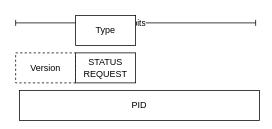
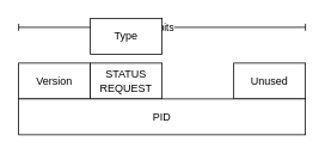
- <mxCell id="2" value="&lt;div&gt;Version&lt;/div&gt;" style="rounded=0;whiteSpace=wrap;html=1;dashed=1;" parent="1" vertex="1"><mxGeometry x="20" y="70" width="80" height="40" as="geometry" /></mxCell>
+ <mxCell id="2" value="&lt;div&gt;Version&lt;/div&gt;" style="rounded=0;whiteSpace=wrap;html=1;" parent="1" vertex="1"><mxGeometry x="20" y="70" width="80" height="40" as="geometry" /></mxCell>
+ <mxCell id="7" value="Unused" style="rounded=0;whiteSpace=wrap;html=1;" parent="1" vertex="1"><mxGeometry x="260" y="70" width="80" height="40" as="geometry" /></mxCell>
- <mxCell id="8" value="PID" style="rounded=0;whiteSpace=wrap;html=1;" parent="1" vertex="1"><mxGeometry x="25" y="120" width="320" height="40" as="geometry" /></mxCell>
+ <mxCell id="8" value="PID" style="rounded=0;whiteSpace=wrap;html=1;" parent="1" vertex="1"><mxGeometry x="20" y="110" width="320" height="40" as="geometry" /></mxCell>
